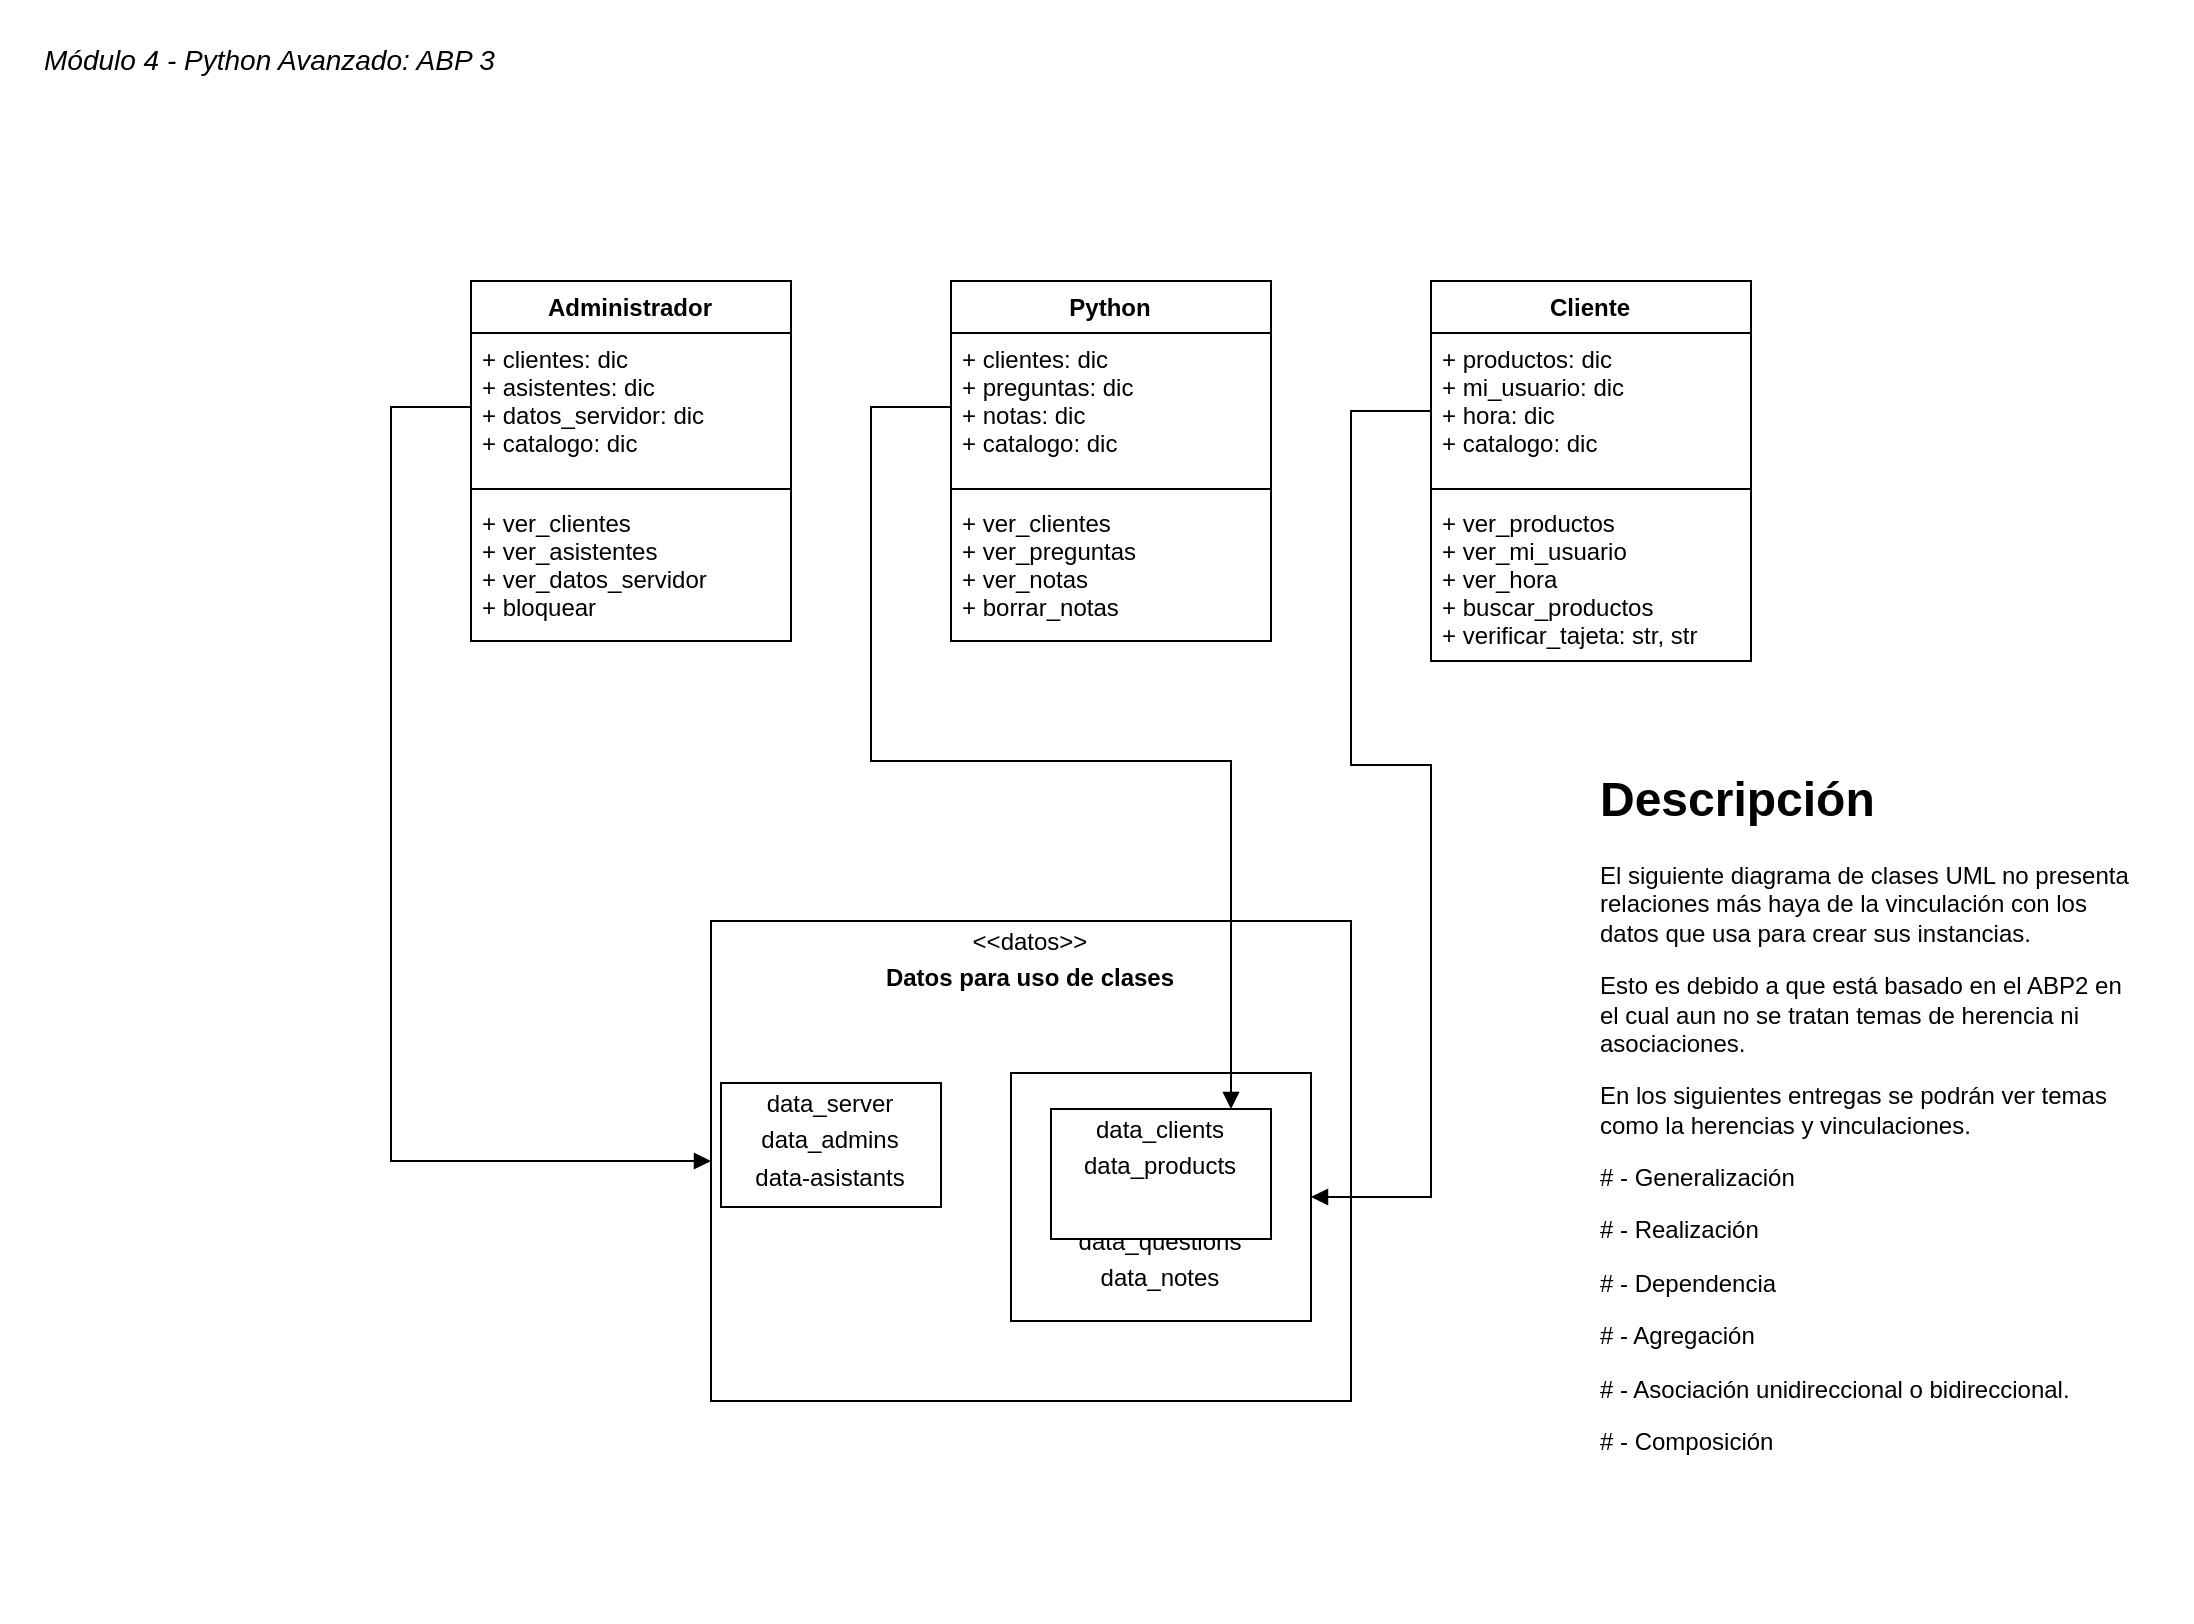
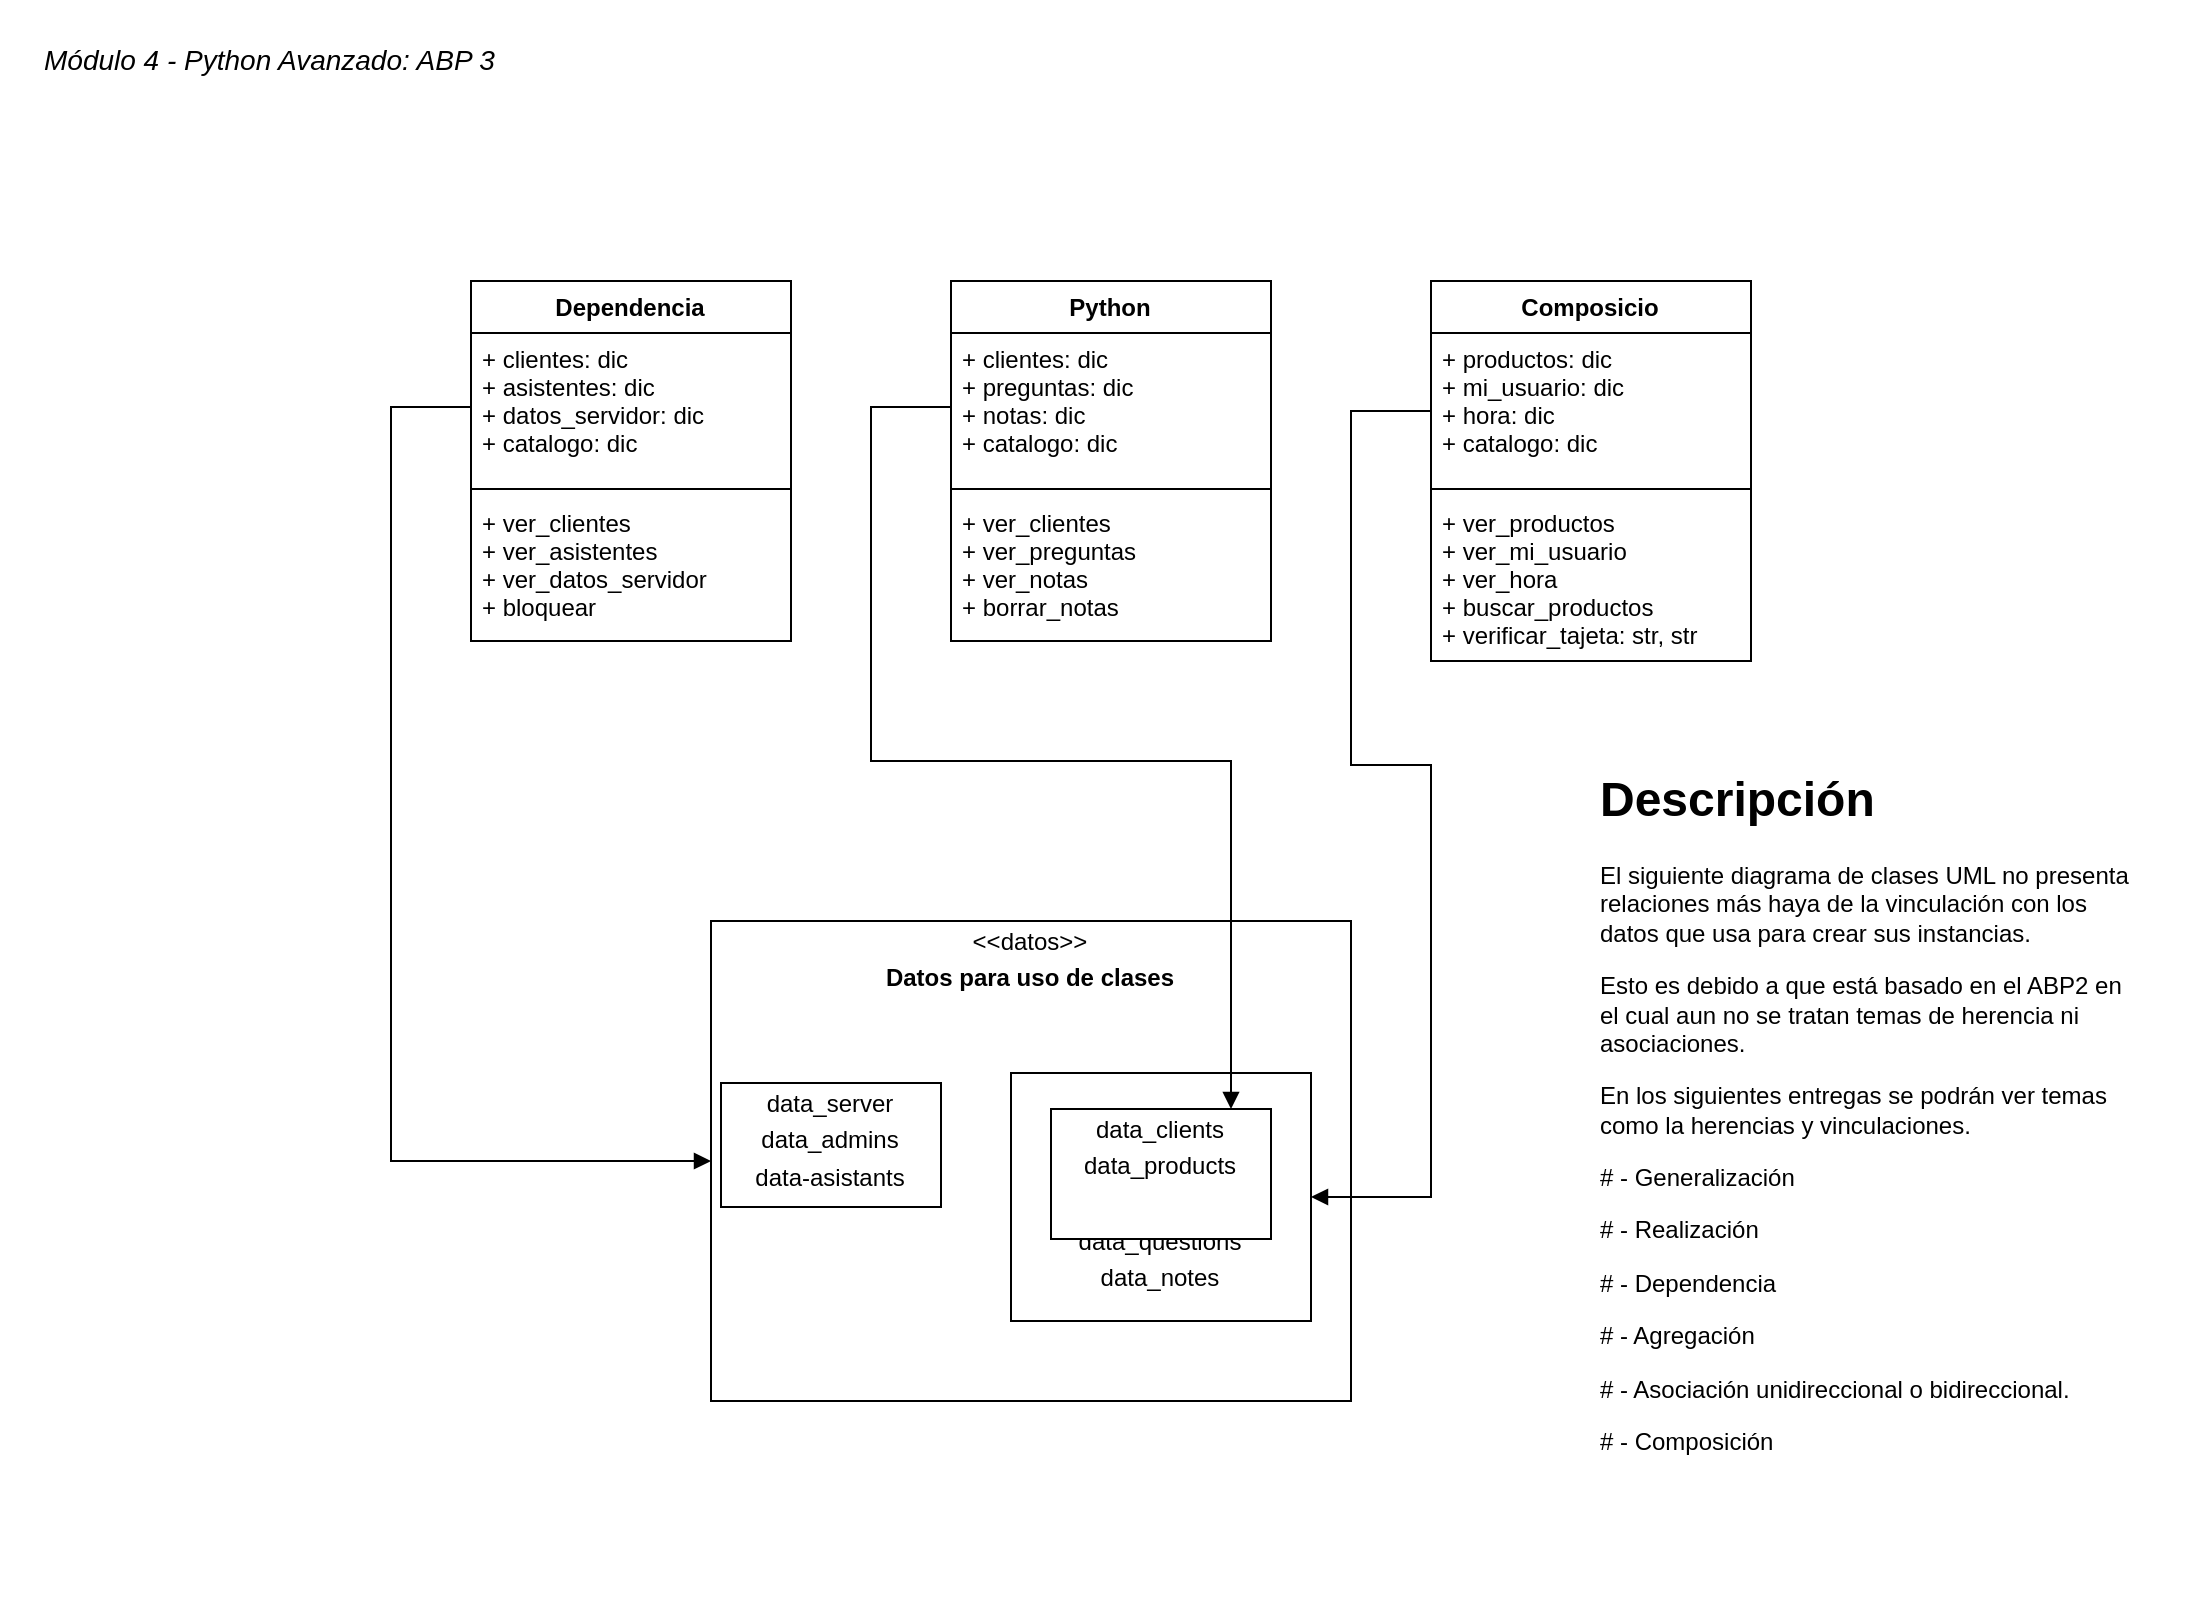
- <mxCell id="4" value="Administrador" style="swimlane;fontStyle=1;align=center;verticalAlign=top;childLayout=stackLayout;horizontal=1;startSize=26;horizontalStack=0;resizeParent=1;resizeParentMax=0;resizeLast=0;collapsible=1;marginBottom=0;" vertex="1" parent="1"><mxGeometry x="235" y="140" width="160" height="180" as="geometry" /></mxCell>
+ <mxCell id="4" value="Dependencia" style="swimlane;fontStyle=1;align=center;verticalAlign=top;childLayout=stackLayout;horizontal=1;startSize=26;horizontalStack=0;resizeParent=1;resizeParentMax=0;resizeLast=0;collapsible=1;marginBottom=0;" vertex="1" parent="1"><mxGeometry x="235" y="140" width="160" height="180" as="geometry" /></mxCell>
- <mxCell id="12" value="Cliente" style="swimlane;fontStyle=1;align=center;verticalAlign=top;childLayout=stackLayout;horizontal=1;startSize=26;horizontalStack=0;resizeParent=1;resizeParentMax=0;resizeLast=0;collapsible=1;marginBottom=0;" vertex="1" parent="1"><mxGeometry x="715" y="140" width="160" height="190" as="geometry" /></mxCell>
+ <mxCell id="12" value="Composicio" style="swimlane;fontStyle=1;align=center;verticalAlign=top;childLayout=stackLayout;horizontal=1;startSize=26;horizontalStack=0;resizeParent=1;resizeParentMax=0;resizeLast=0;collapsible=1;marginBottom=0;" vertex="1" parent="1"><mxGeometry x="715" y="140" width="160" height="190" as="geometry" /></mxCell>
